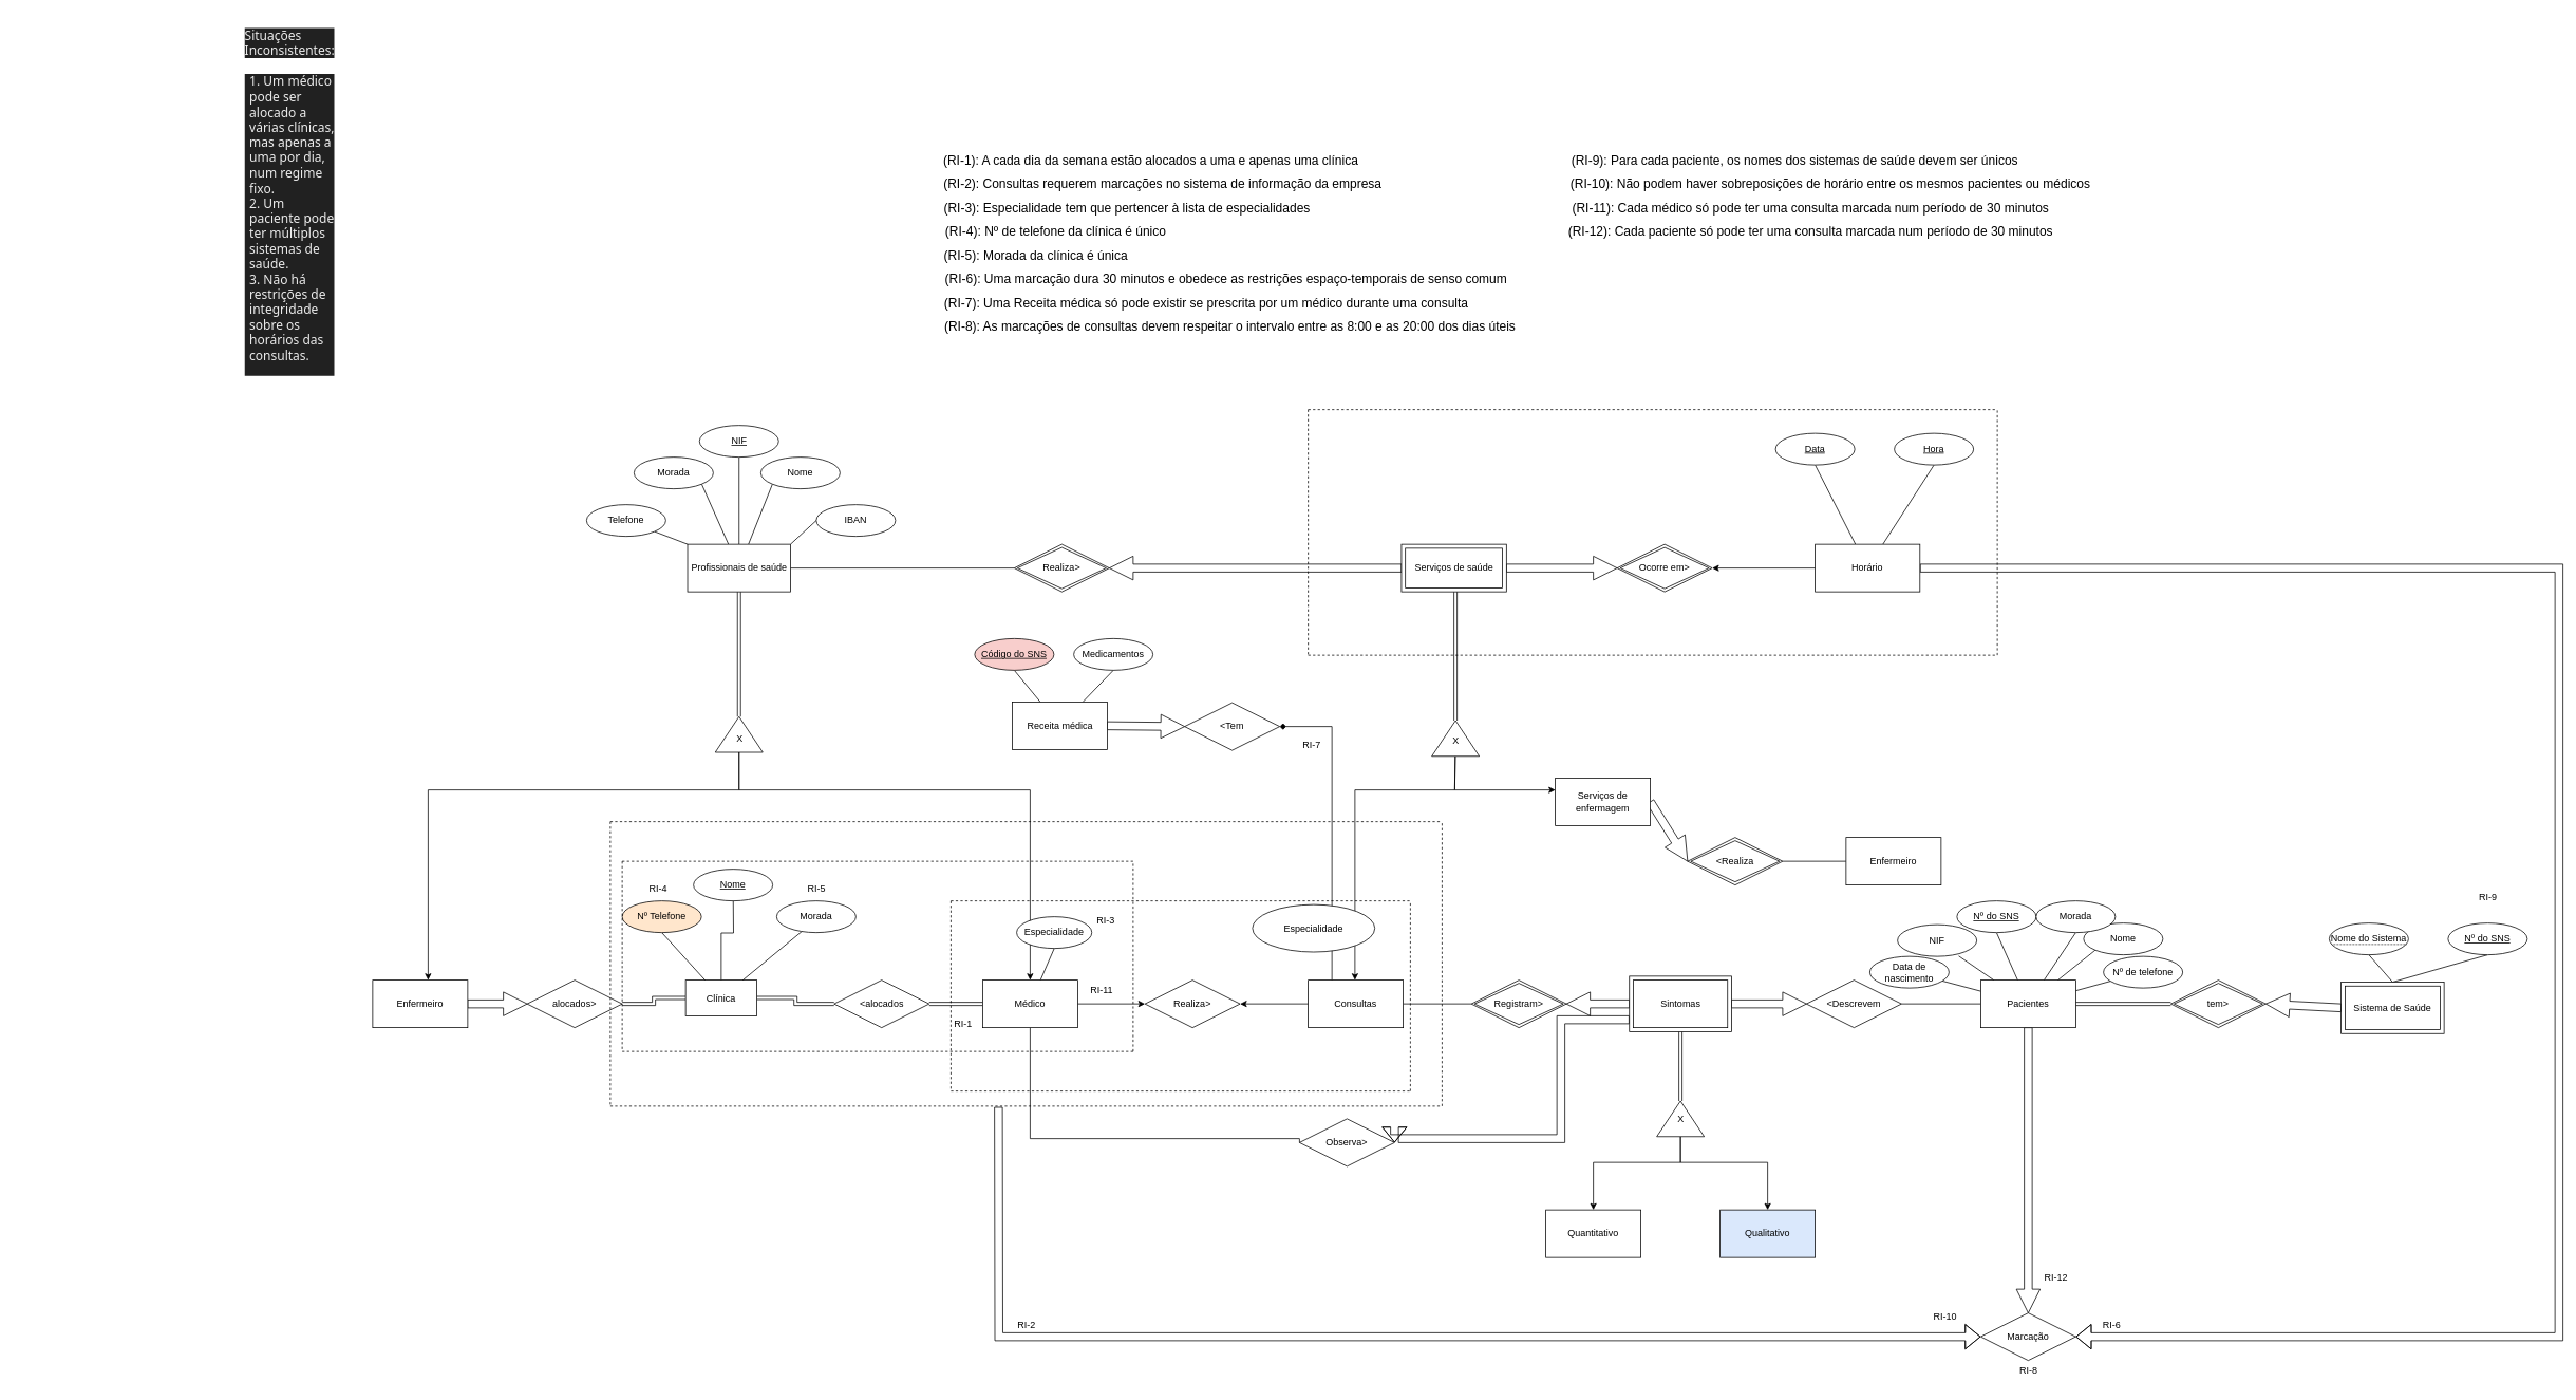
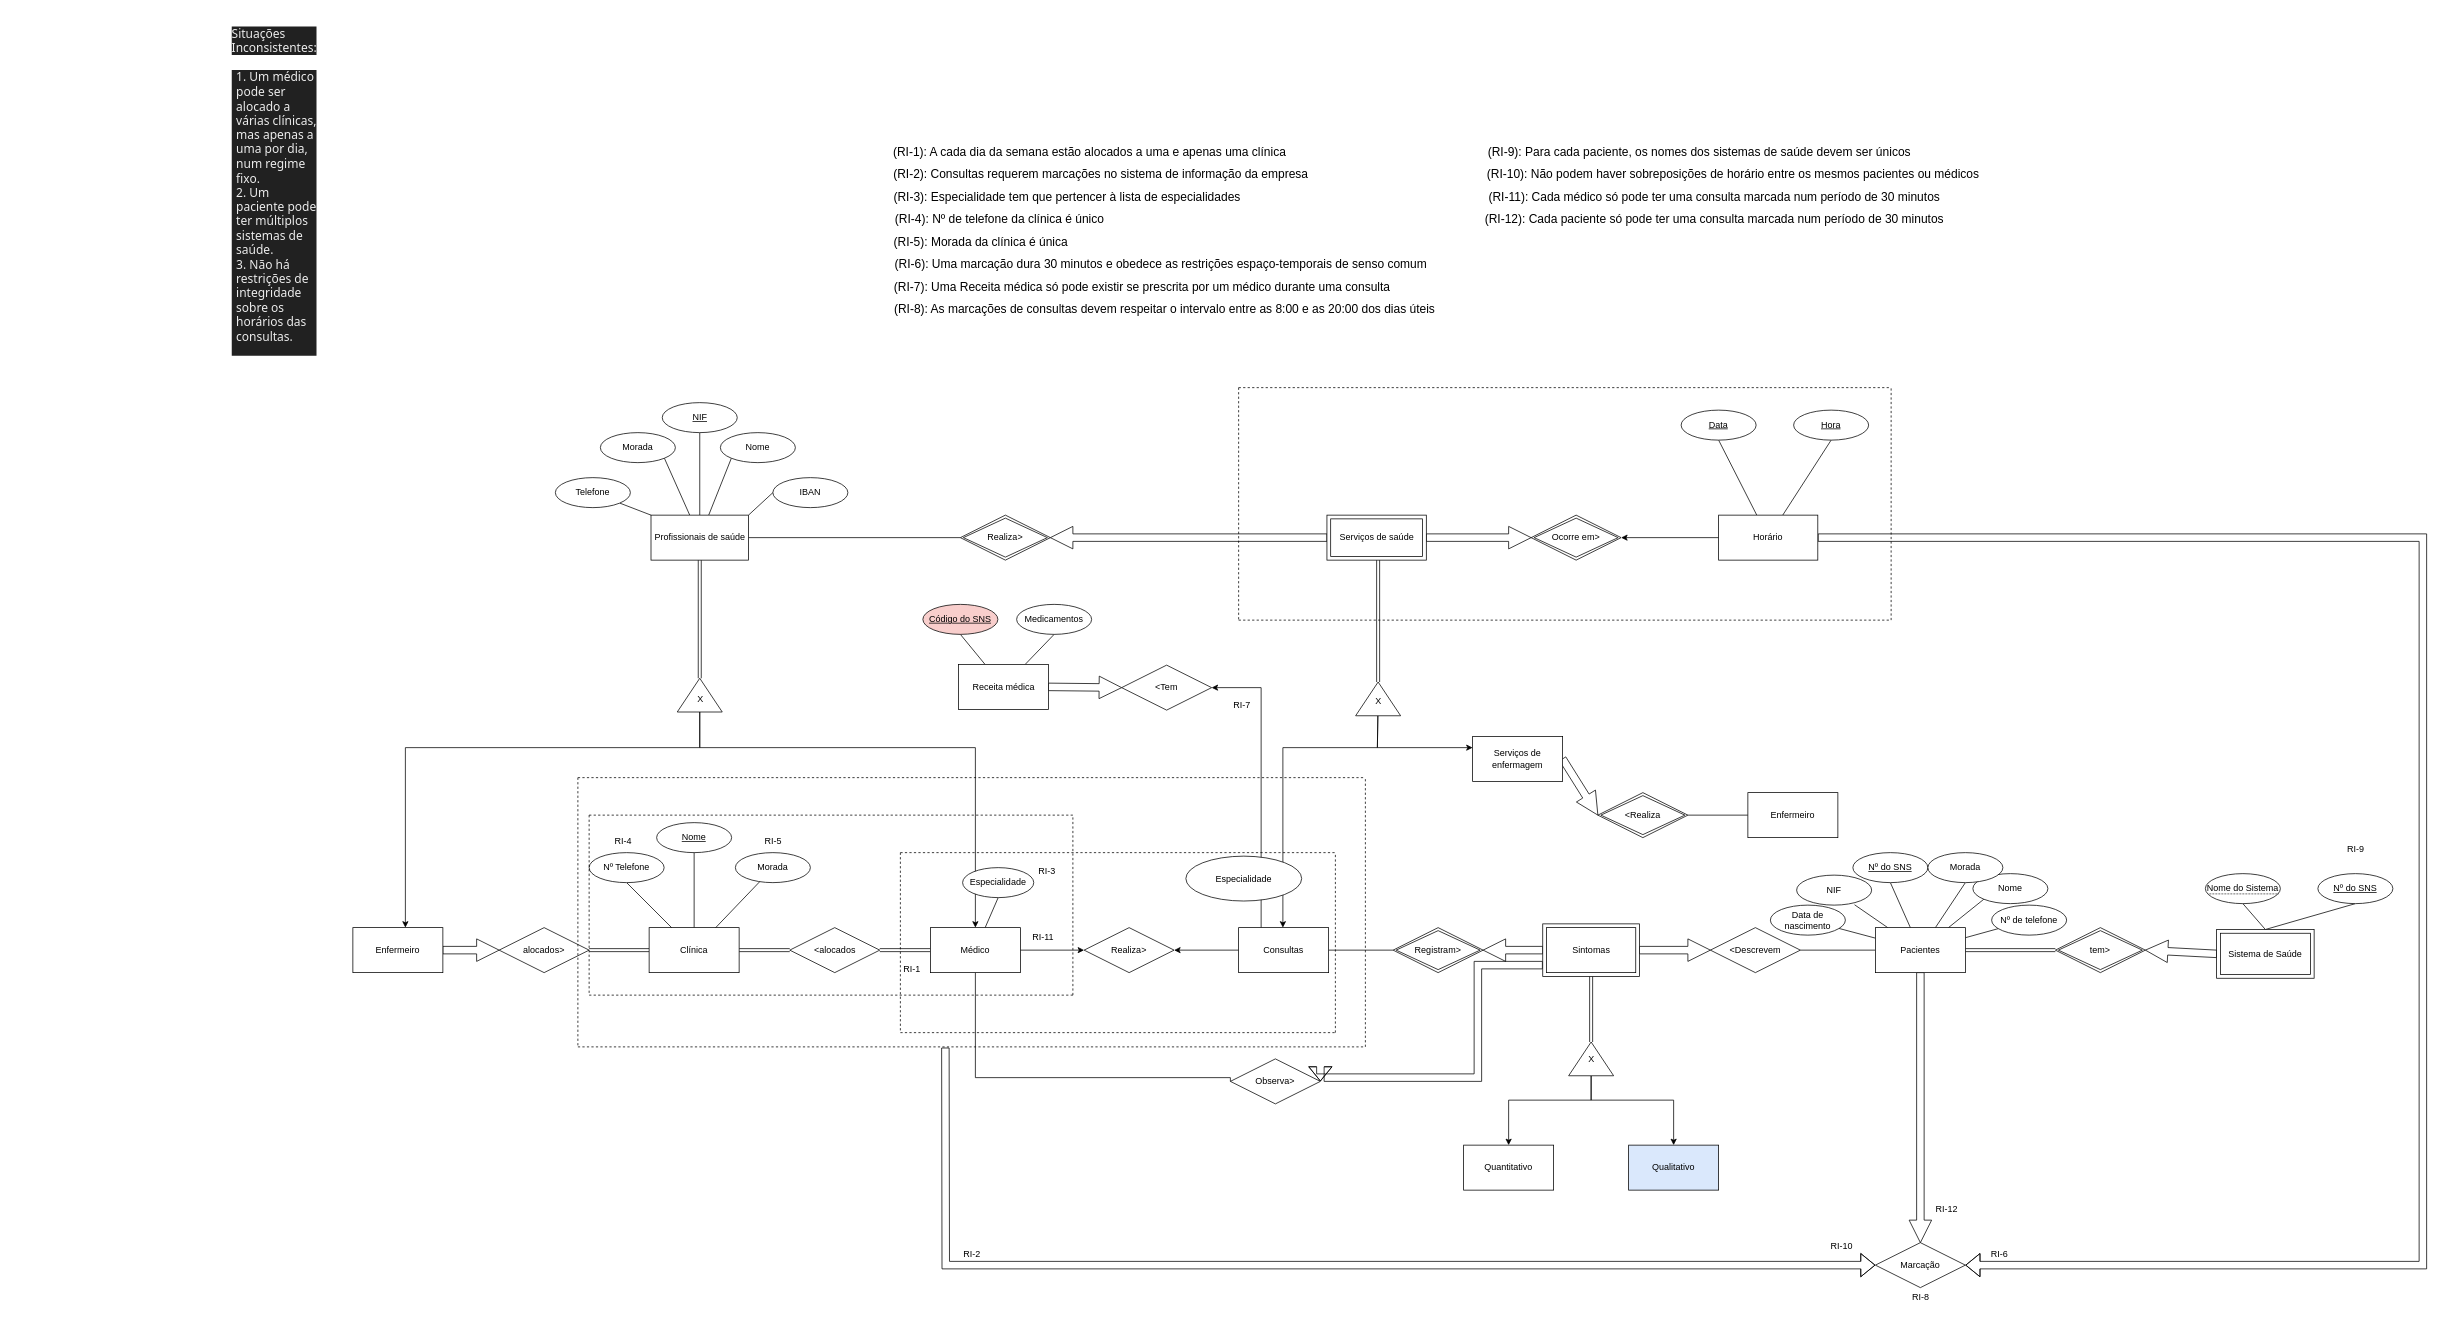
- <mxCell id="68" style="edgeStyle=orthogonalEdgeStyle;rounded=0;orthogonalLoop=1;jettySize=auto;html=1;entryX=1;entryY=0.5;entryDx=0;entryDy=0;exitX=0.25;exitY=0;exitDx=0;exitDy=0;endArrow=diamond;" edge="1" parent="1" source="71" target="83"><mxGeometry relative="1" as="geometry"><mxPoint x="742.25" y="1561" as="sourcePoint" /><Array as="points"><mxPoint x="1681" y="780" /></Array></mxGeometry></mxCell>
+ <mxCell id="68" style="edgeStyle=orthogonalEdgeStyle;rounded=0;orthogonalLoop=1;jettySize=auto;html=1;entryX=1;entryY=0.5;entryDx=0;entryDy=0;exitX=0.25;exitY=0;exitDx=0;exitDy=0;" edge="1" parent="1" source="71" target="83"><mxGeometry relative="1" as="geometry"><mxPoint x="742.25" y="1561" as="sourcePoint" /><Array as="points"><mxPoint x="1681" y="780" /></Array></mxGeometry></mxCell>
- <mxCell id="17" value="Nº Telefone" style="ellipse;whiteSpace=wrap;html=1;align=center;fillColor=#ffe6cc;" parent="1" vertex="1"><mxGeometry x="785" y="1000" width="100" height="40" as="geometry" /></mxCell>
+ <mxCell id="17" value="Nº Telefone" style="ellipse;whiteSpace=wrap;html=1;align=center;" parent="1" vertex="1"><mxGeometry x="785" y="1000" width="100" height="40" as="geometry" /></mxCell>
- <mxCell id="12" value="Clínica" style="rounded=0;whiteSpace=wrap;html=1;" parent="1" vertex="1"><mxGeometry x="865" y="1100" width="90" height="45" as="geometry" /></mxCell>
+ <mxCell id="12" value="Clínica" style="rounded=0;whiteSpace=wrap;html=1;" parent="1" vertex="1"><mxGeometry x="865" y="1100" width="120" height="60" as="geometry" /></mxCell>
